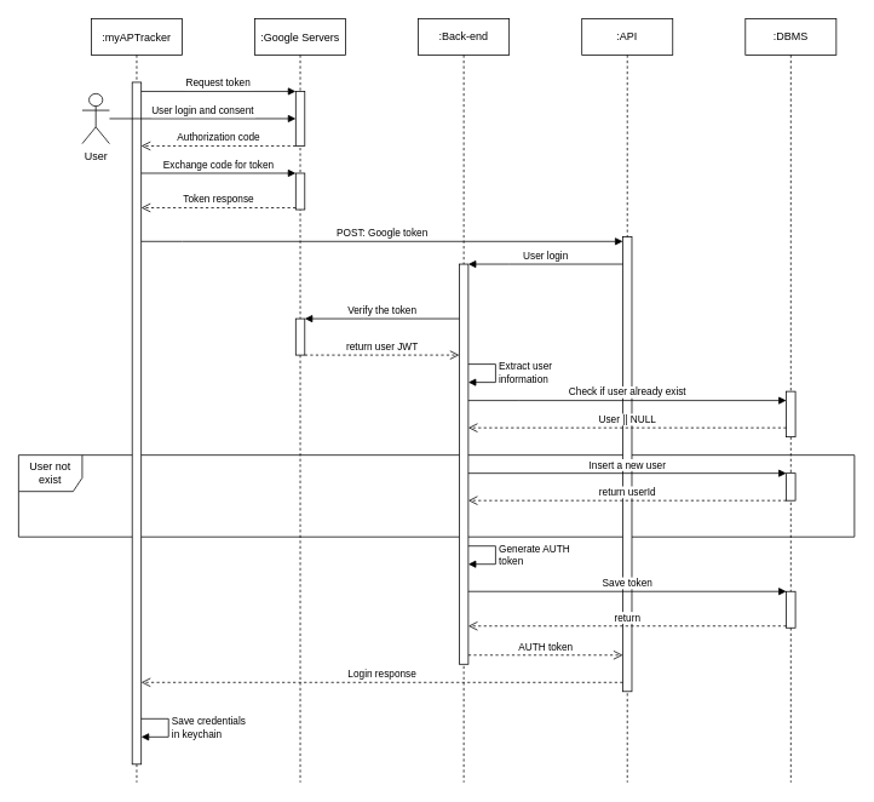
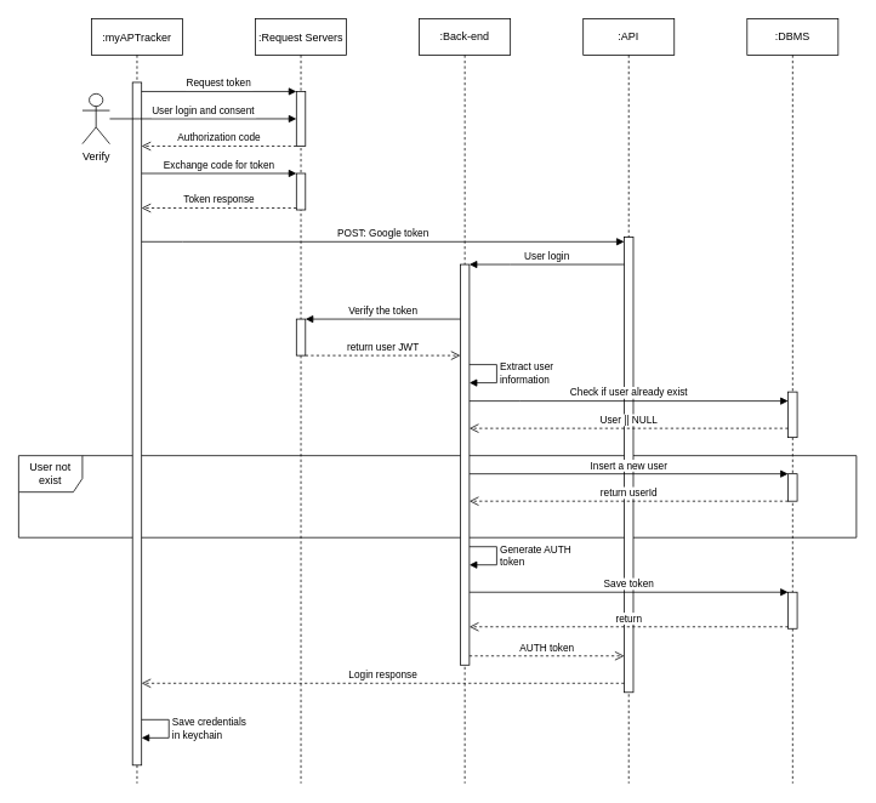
- <mxCell id="7" value=":Google Servers" style="shape=umlLifeline;perimeter=lifelinePerimeter;container=1;collapsible=0;recursiveResize=0;rounded=0;shadow=0;strokeWidth=1;" parent="1" vertex="1"><mxGeometry x="280" y="20" width="100" height="840" as="geometry" /></mxCell>
+ <mxCell id="7" value=":Request Servers" style="shape=umlLifeline;perimeter=lifelinePerimeter;container=1;collapsible=0;recursiveResize=0;rounded=0;shadow=0;strokeWidth=1;" parent="1" vertex="1"><mxGeometry x="280" y="20" width="100" height="840" as="geometry" /></mxCell>
- <mxCell id="5" value="User" style="shape=umlActor;verticalLabelPosition=bottom;verticalAlign=top;html=1;outlineConnect=0;" parent="3" vertex="1"><mxGeometry x="-10" y="82.5" width="30" height="55" as="geometry" /></mxCell>
+ <mxCell id="5" value="Verify" style="shape=umlActor;verticalLabelPosition=bottom;verticalAlign=top;html=1;outlineConnect=0;" parent="3" vertex="1"><mxGeometry x="-10" y="82.5" width="30" height="55" as="geometry" /></mxCell>
